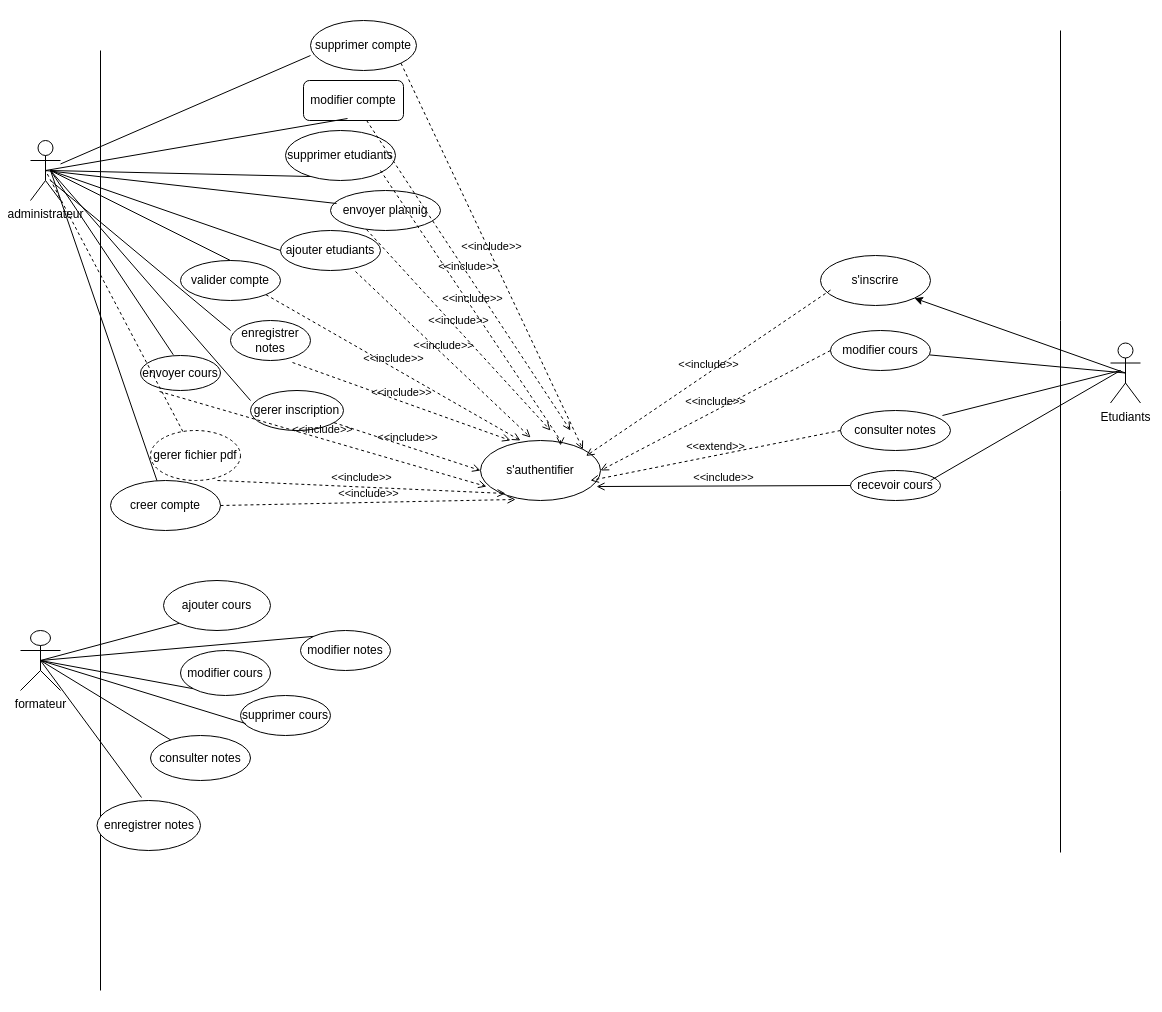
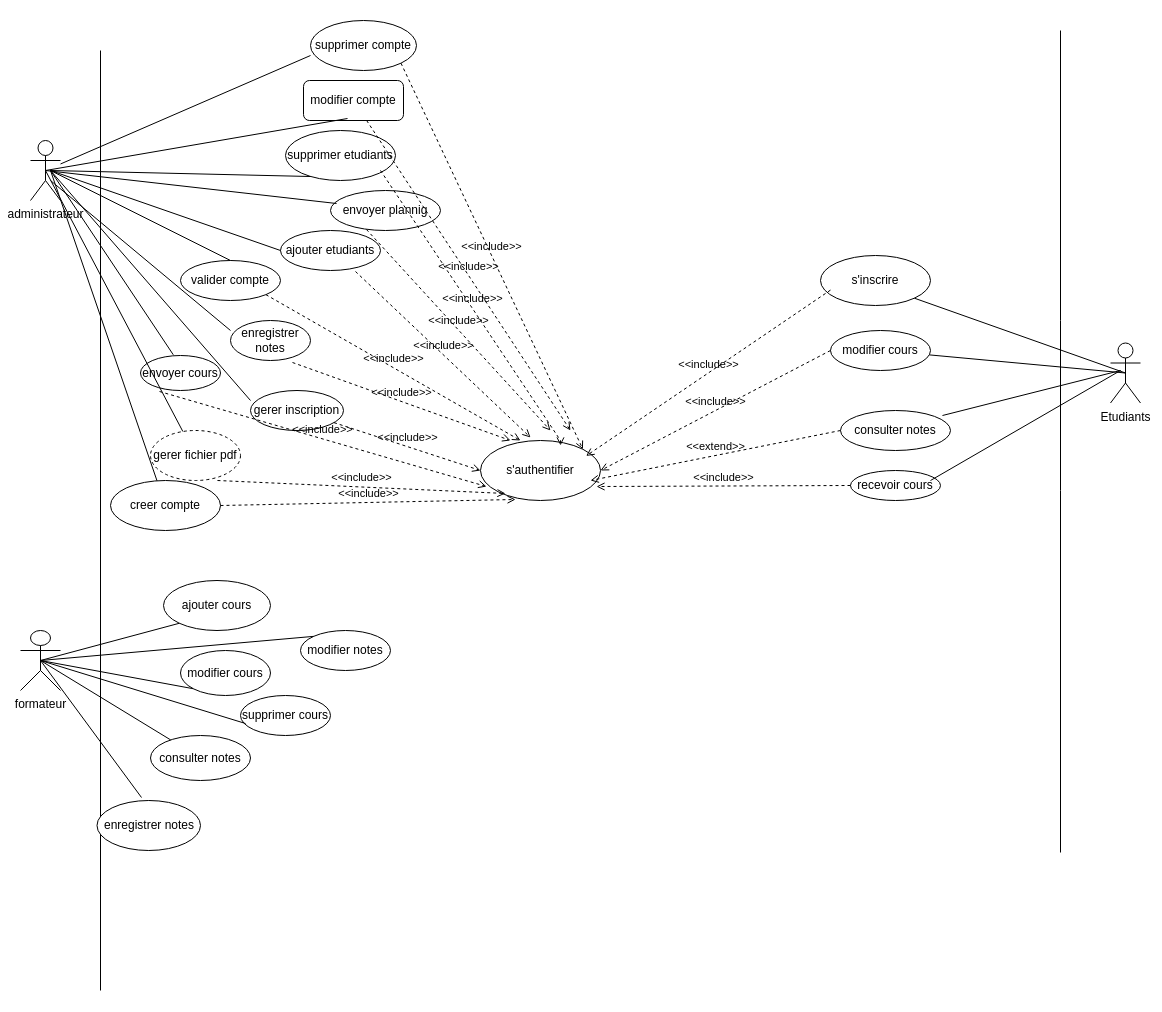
- <mxCell id="49" value="" style="endArrow=classic;html=1;rounded=0;entryX=1;entryY=1;entryDx=0;entryDy=0;exitX=0.5;exitY=0.5;exitDx=0;exitDy=0;exitPerimeter=0;" parent="1" source="39" target="43" edge="1"><mxGeometry width="50" height="50" relative="1" as="geometry"><mxPoint x="860" y="360" as="sourcePoint" /><mxPoint x="910" y="310" as="targetPoint" /></mxGeometry></mxCell>
+ <mxCell id="49" value="" style="endArrow=none;html=1;rounded=0;entryX=1;entryY=1;entryDx=0;entryDy=0;exitX=0.5;exitY=0.5;exitDx=0;exitDy=0;exitPerimeter=0;" parent="1" source="39" target="43" edge="1"><mxGeometry width="50" height="50" relative="1" as="geometry"><mxPoint x="860" y="360" as="sourcePoint" /><mxPoint x="910" y="310" as="targetPoint" /></mxGeometry></mxCell>
- <mxCell id="26" value="" style="endArrow=none;html=1;rounded=0;entryX=0.5;entryY=0.5;entryDx=0;entryDy=0;entryPerimeter=0;dashed=1;" parent="1" source="15" target="2" edge="1"><mxGeometry width="50" height="50" relative="1" as="geometry"><mxPoint x="280" y="250" as="sourcePoint" /><mxPoint x="330" y="200" as="targetPoint" /></mxGeometry></mxCell>
+ <mxCell id="26" value="" style="endArrow=none;html=1;rounded=0;entryX=0.5;entryY=0.5;entryDx=0;entryDy=0;entryPerimeter=0;" parent="1" source="15" target="2" edge="1"><mxGeometry width="50" height="50" relative="1" as="geometry"><mxPoint x="280" y="250" as="sourcePoint" /><mxPoint x="330" y="200" as="targetPoint" /></mxGeometry></mxCell>
- <mxCell id="48" value="&amp;lt;&amp;lt;include&amp;gt;&amp;gt;" style="html=1;verticalAlign=bottom;labelBackgroundColor=none;endArrow=open;endFill=0;dashed=0;rounded=0;exitX=0;exitY=0.5;exitDx=0;exitDy=0;entryX=0.967;entryY=0.767;entryDx=0;entryDy=0;entryPerimeter=0;" parent="1" source="41" target="27" edge="1"><mxGeometry width="160" relative="1" as="geometry"><mxPoint x="840" y="480" as="sourcePoint" /><mxPoint x="590" y="490" as="targetPoint" /></mxGeometry></mxCell>
+ <mxCell id="48" value="&amp;lt;&amp;lt;include&amp;gt;&amp;gt;" style="html=1;verticalAlign=bottom;labelBackgroundColor=none;endArrow=open;endFill=0;dashed=1;rounded=0;exitX=0;exitY=0.5;exitDx=0;exitDy=0;entryX=0.967;entryY=0.767;entryDx=0;entryDy=0;entryPerimeter=0;" parent="1" source="41" target="27" edge="1"><mxGeometry width="160" relative="1" as="geometry"><mxPoint x="840" y="480" as="sourcePoint" /><mxPoint x="590" y="490" as="targetPoint" /></mxGeometry></mxCell>
